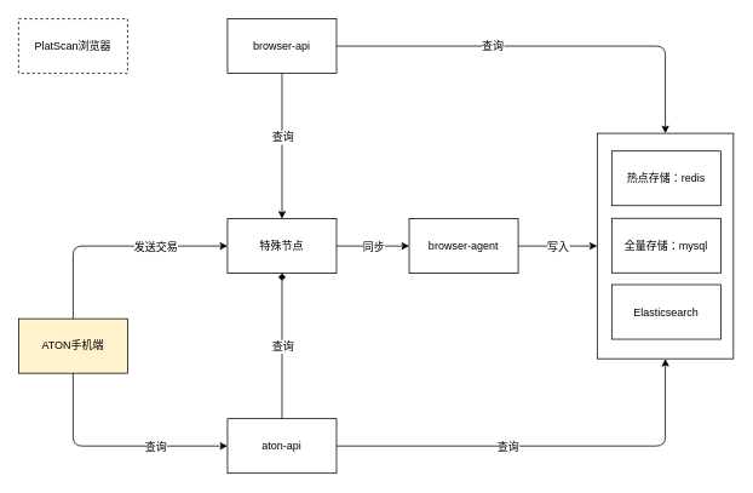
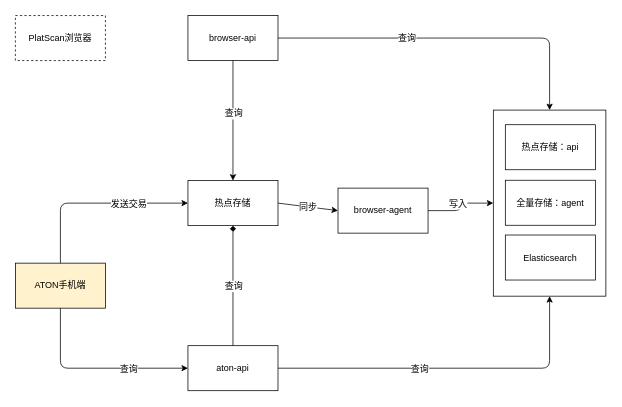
- <mxCell id="10" value="热点存储：redis" style="rounded=0;whiteSpace=wrap;html=1;" parent="1" vertex="1"><mxGeometry x="673" y="165.5" width="120" height="60" as="geometry" /></mxCell>
+ <mxCell id="10" value="热点存储：api" style="rounded=0;whiteSpace=wrap;html=1;" parent="1" vertex="1"><mxGeometry x="673" y="165.5" width="120" height="60" as="geometry" /></mxCell>
- <mxCell id="8" value="特殊节点" style="rounded=0;whiteSpace=wrap;html=1;" parent="1" vertex="1"><mxGeometry x="250" y="240" width="120" height="60" as="geometry" /></mxCell>
+ <mxCell id="8" value="热点存储" style="rounded=0;whiteSpace=wrap;html=1;" parent="1" vertex="1"><mxGeometry x="250" y="240" width="120" height="60" as="geometry" /></mxCell>
- <mxCell id="5" value="browser-agent" style="rounded=0;whiteSpace=wrap;html=1;" parent="1" vertex="1"><mxGeometry x="450" y="240" width="120" height="60" as="geometry" /></mxCell>
+ <mxCell id="5" value="browser-agent" style="rounded=0;whiteSpace=wrap;html=1;" parent="1" vertex="1"><mxGeometry x="450" y="250" width="120" height="60" as="geometry" /></mxCell>
- <mxCell id="9" value="全量存储：mysql" style="rounded=0;whiteSpace=wrap;html=1;" parent="1" vertex="1"><mxGeometry x="673" y="239.5" width="120" height="60" as="geometry" /></mxCell>
+ <mxCell id="9" value="全量存储：agent" style="rounded=0;whiteSpace=wrap;html=1;" parent="1" vertex="1"><mxGeometry x="673" y="239.5" width="120" height="60" as="geometry" /></mxCell>
